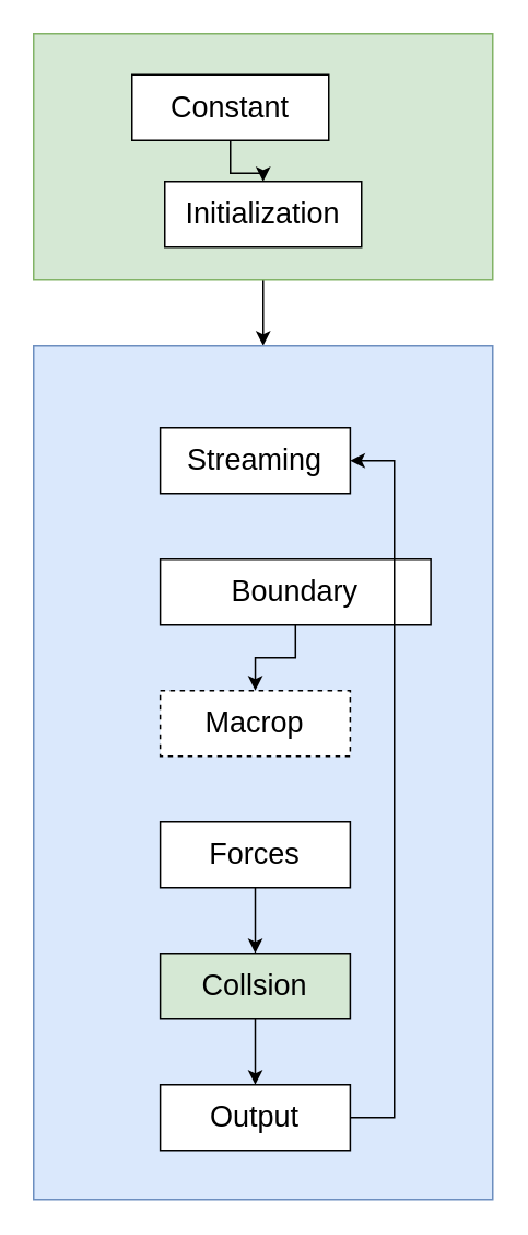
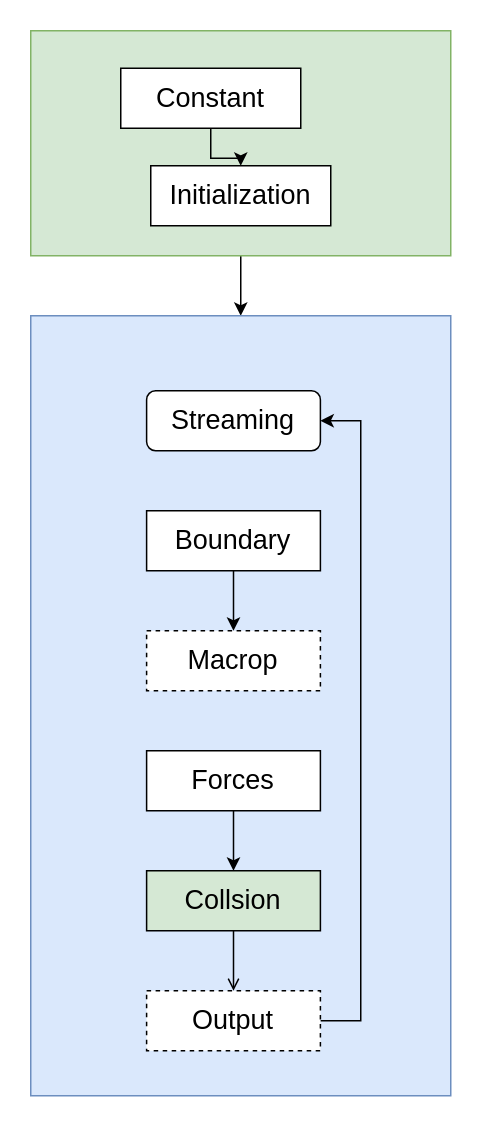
- <mxCell id="5" value="&lt;font style=&quot;font-size: 18px&quot;&gt;Streaming&lt;/font&gt;" style="rounded=0;whiteSpace=wrap;html=1;" vertex="1" parent="3"><mxGeometry x="77.241" y="50" width="115.862" height="40" as="geometry" /></mxCell>
+ <mxCell id="5" value="&lt;font style=&quot;font-size: 18px&quot;&gt;Streaming&lt;/font&gt;" style="whiteSpace=wrap;html=1;rounded=1;" vertex="1" parent="3"><mxGeometry x="77.241" y="50" width="115.862" height="40" as="geometry" /></mxCell>
- <mxCell id="6" value="&lt;span style=&quot;font-size: 18px&quot;&gt;Boundary&lt;/span&gt;" style="rounded=0;whiteSpace=wrap;html=1;" vertex="1" parent="3"><mxGeometry x="77.241" y="130" width="165" height="40" as="geometry" /></mxCell>
+ <mxCell id="6" value="&lt;span style=&quot;font-size: 18px&quot;&gt;Boundary&lt;/span&gt;" style="rounded=0;whiteSpace=wrap;html=1;" vertex="1" parent="3"><mxGeometry x="77.241" y="130" width="115.862" height="40" as="geometry" /></mxCell>
- <mxCell id="14" value="" style="edgeStyle=orthogonalEdgeStyle;rounded=0;orthogonalLoop=1;jettySize=auto;html=1;fontSize=18;" edge="1" parent="3" source="10" target="13"><mxGeometry relative="1" as="geometry" /></mxCell>
+ <mxCell id="14" value="" style="edgeStyle=orthogonalEdgeStyle;rounded=0;orthogonalLoop=1;jettySize=auto;html=1;fontSize=18;endArrow=open;" edge="1" parent="3" source="10" target="13"><mxGeometry relative="1" as="geometry" /></mxCell>
- <mxCell id="13" value="&lt;span style=&quot;font-size: 18px&quot;&gt;Output&lt;/span&gt;" style="rounded=0;whiteSpace=wrap;html=1;" vertex="1" parent="3"><mxGeometry x="77.241" y="450" width="115.862" height="40" as="geometry" /></mxCell>
+ <mxCell id="13" value="&lt;span style=&quot;font-size: 18px&quot;&gt;Output&lt;/span&gt;" style="rounded=0;whiteSpace=wrap;html=1;dashed=1;" vertex="1" parent="3"><mxGeometry x="77.241" y="450" width="115.862" height="40" as="geometry" /></mxCell>
